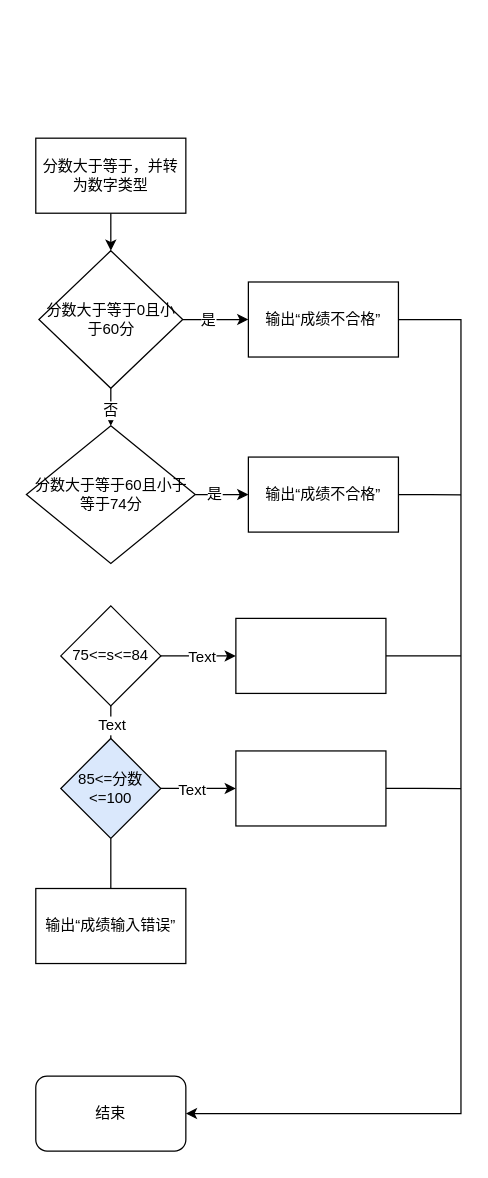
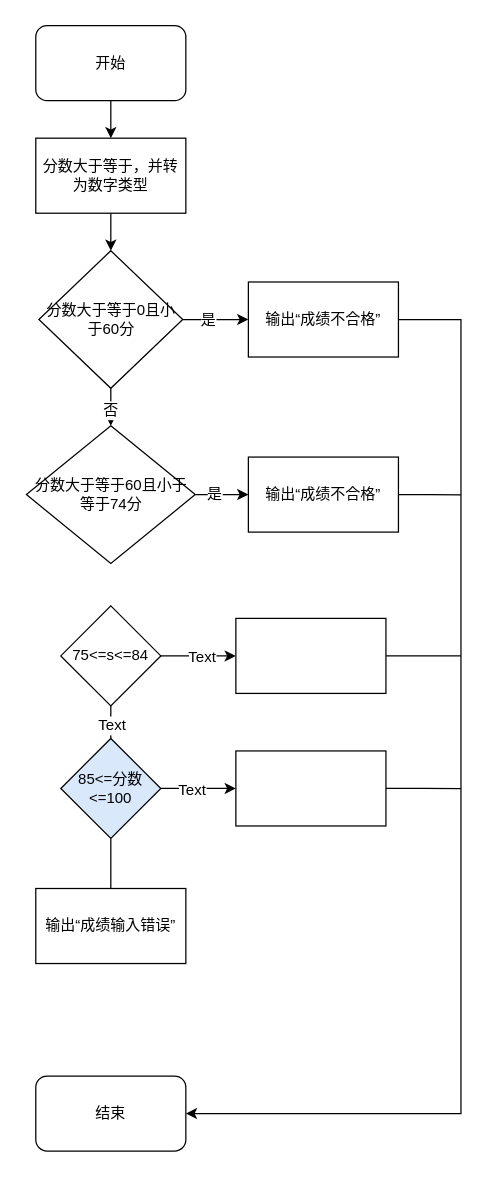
+ <mxCell id="3" value="开始" style="rounded=1;whiteSpace=wrap;html=1;shadow=0;glass=0;sketch=0;fillColor=default;" vertex="1" parent="1"><mxGeometry x="28" y="20" width="120" height="60" as="geometry" /></mxCell>
+ <mxCell id="2" value="" style="edgeStyle=orthogonalEdgeStyle;rounded=0;orthogonalLoop=1;jettySize=auto;html=1;startArrow=none;startFill=0;endArrow=classic;endFill=1;" edge="1" parent="1" source="3" target="6"><mxGeometry relative="1" as="geometry" /></mxCell>
